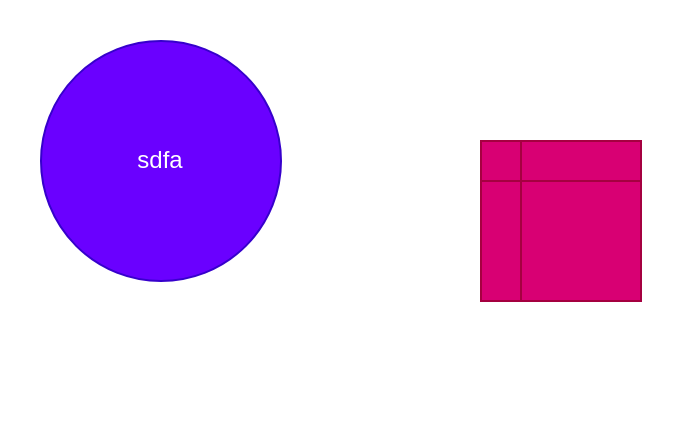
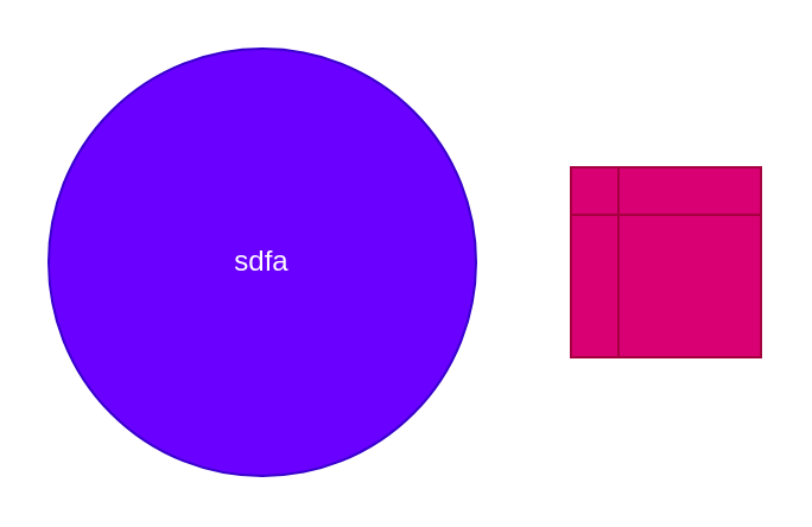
- <mxCell id="2" value="sdfa" style="ellipse;whiteSpace=wrap;html=1;aspect=fixed;fillColor=#6a00ff;fontColor=#ffffff;strokeColor=#3700CC;" parent="1" vertex="1"><mxGeometry x="20" y="20" width="120" height="120" as="geometry" /></mxCell>
+ <mxCell id="2" value="sdfa" style="ellipse;whiteSpace=wrap;html=1;aspect=fixed;fillColor=#6a00ff;fontColor=#ffffff;strokeColor=#3700CC;" parent="1" vertex="1"><mxGeometry x="20" y="20" width="180" height="180" as="geometry" /></mxCell>
